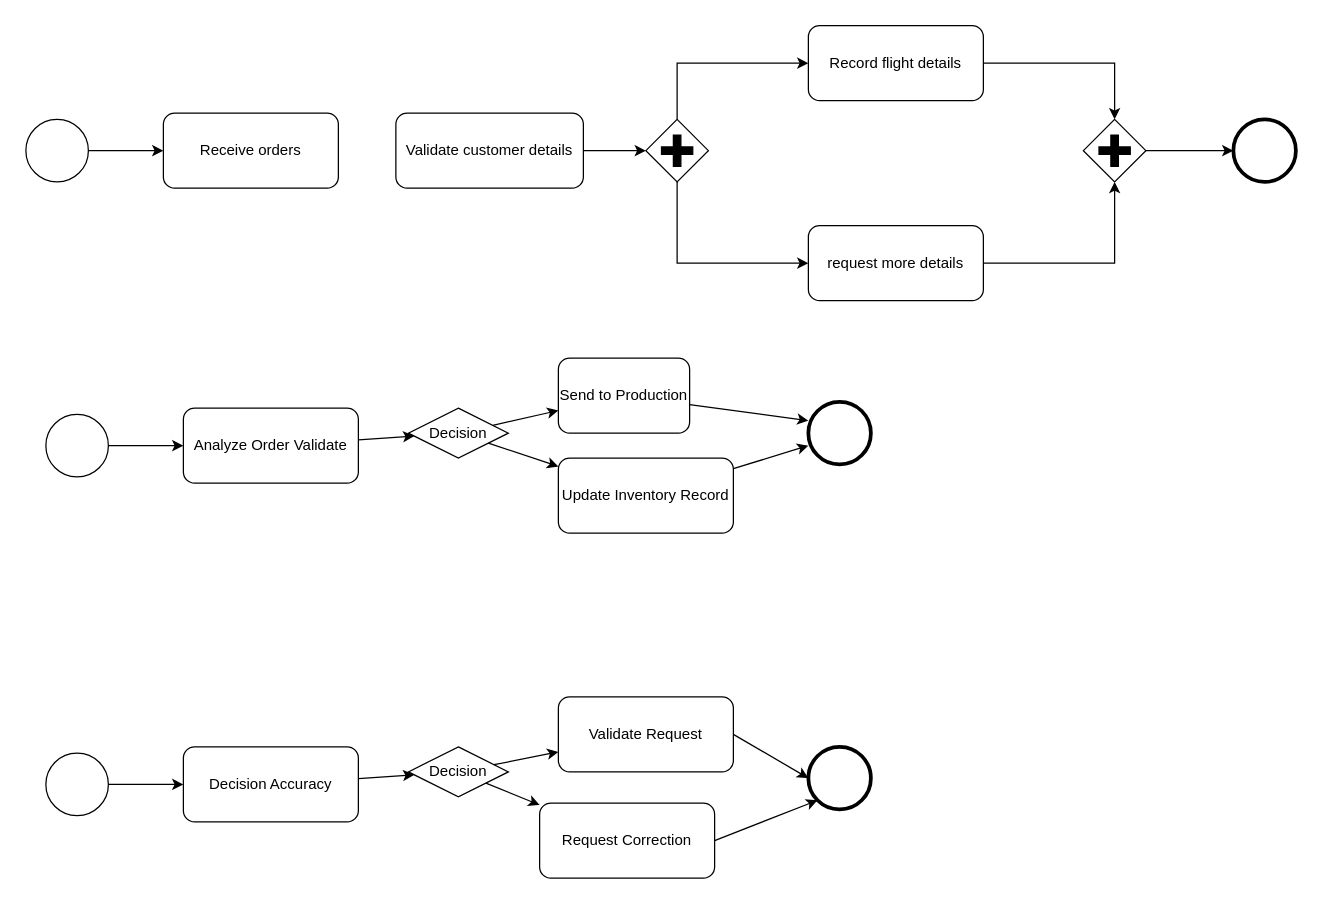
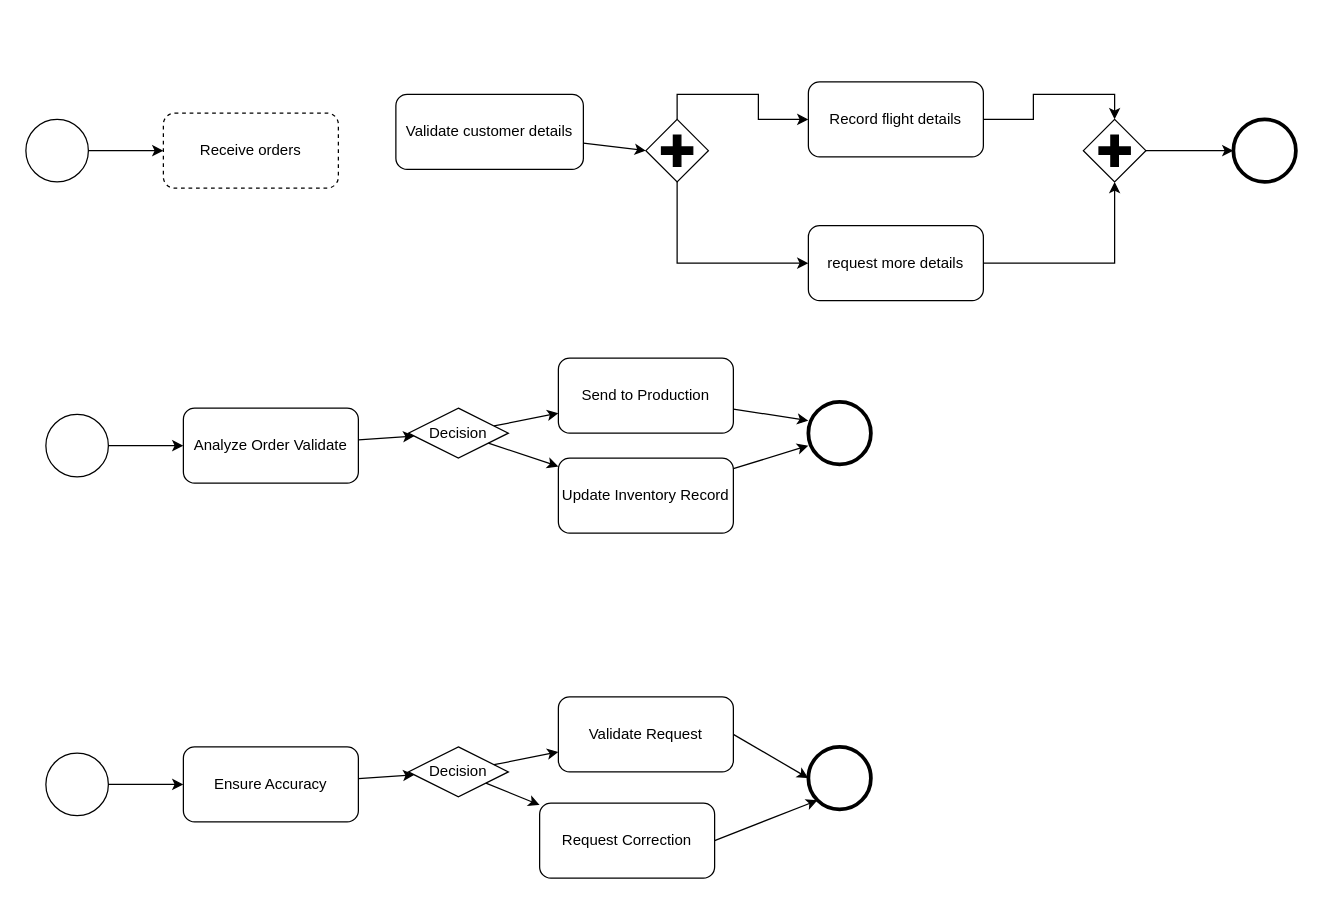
- <mxCell id="4" value="Record flight details" style="rounded=1;whiteSpace=wrap;html=1;" vertex="1" parent="1"><mxGeometry x="646" y="20" width="140" height="60" as="geometry" /></mxCell>
+ <mxCell id="4" value="Record flight details" style="rounded=1;whiteSpace=wrap;html=1;" vertex="1" parent="1"><mxGeometry x="646" y="65" width="140" height="60" as="geometry" /></mxCell>
- <mxCell id="2" value="Receive orders" style="rounded=1;whiteSpace=wrap;html=1;" vertex="1" parent="1"><mxGeometry x="130" y="90" width="140" height="60" as="geometry" /></mxCell>
+ <mxCell id="2" value="Receive orders" style="rounded=1;whiteSpace=wrap;html=1;dashed=1;" vertex="1" parent="1"><mxGeometry x="130" y="90" width="140" height="60" as="geometry" /></mxCell>
- <mxCell id="3" value="Validate customer details" style="rounded=1;whiteSpace=wrap;html=1;" vertex="1" parent="1"><mxGeometry x="316" y="90" width="150" height="60" as="geometry" /></mxCell>
+ <mxCell id="3" value="Validate customer details" style="rounded=1;whiteSpace=wrap;html=1;" vertex="1" parent="1"><mxGeometry x="316" y="75" width="150" height="60" as="geometry" /></mxCell>
- <mxCell id="9" value="Send to Production" style="rounded=1;whiteSpace=wrap;html=1;" vertex="1" parent="1"><mxGeometry x="446" y="286" width="105" height="60" as="geometry" /></mxCell>
+ <mxCell id="9" value="Send to Production" style="rounded=1;whiteSpace=wrap;html=1;" vertex="1" parent="1"><mxGeometry x="446" y="286" width="140" height="60" as="geometry" /></mxCell>
- <mxCell id="16" value="Decision Accuracy" style="rounded=1;whiteSpace=wrap;html=1;" vertex="1" parent="1"><mxGeometry x="146" y="597" width="140" height="60" as="geometry" /></mxCell>
+ <mxCell id="16" value="Ensure Accuracy" style="rounded=1;whiteSpace=wrap;html=1;" vertex="1" parent="1"><mxGeometry x="146" y="597" width="140" height="60" as="geometry" /></mxCell>
